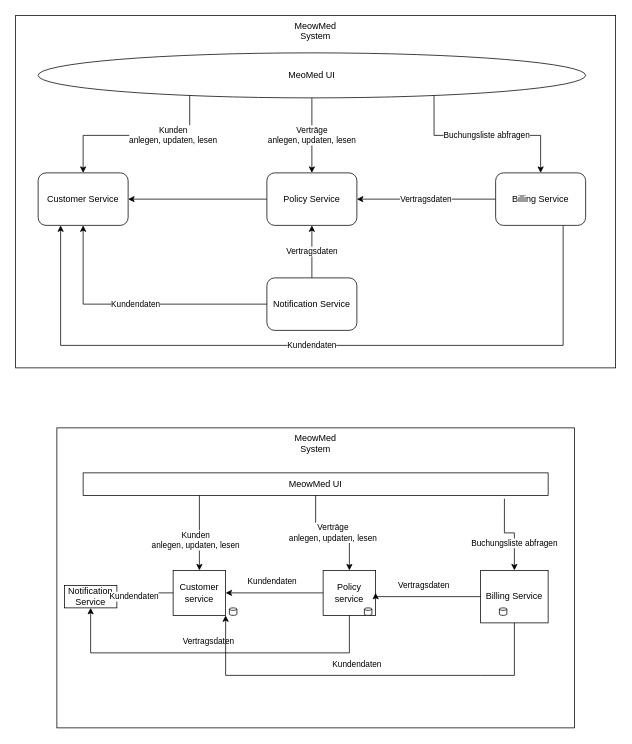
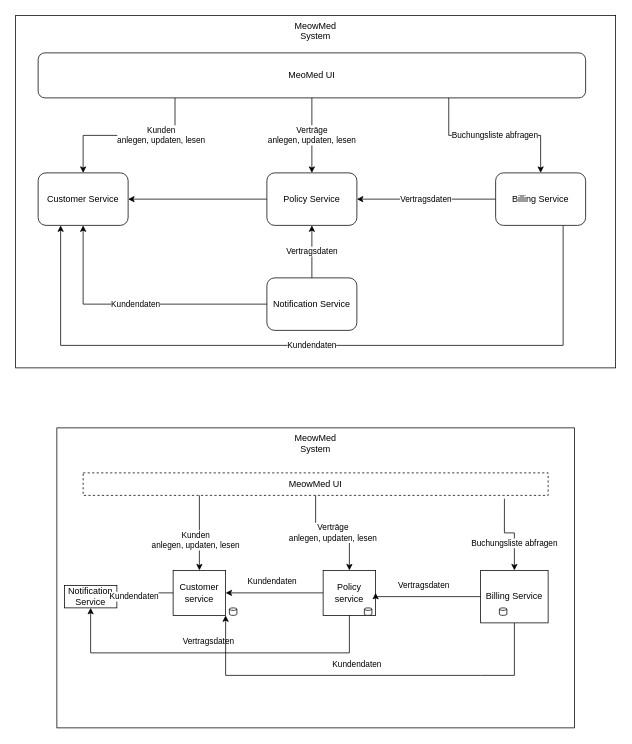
- <mxCell id="20" value="MeoMed UI" style="ellipse;whiteSpace=wrap;html=1;" vertex="1" parent="1"><mxGeometry x="50" y="70" width="730" height="60" as="geometry" /></mxCell>
+ <mxCell id="20" value="MeoMed UI" style="rounded=1;whiteSpace=wrap;html=1;" vertex="1" parent="1"><mxGeometry x="50" y="70" width="730" height="60" as="geometry" /></mxCell>
- <mxCell id="3" value="MeowMed UI" style="rounded=0;whiteSpace=wrap;html=1;" vertex="1" parent="1"><mxGeometry x="110" y="630" width="620" height="30" as="geometry" /></mxCell>
+ <mxCell id="3" value="MeowMed UI" style="rounded=0;whiteSpace=wrap;html=1;dashed=1;" vertex="1" parent="1"><mxGeometry x="110" y="630" width="620" height="30" as="geometry" /></mxCell>
